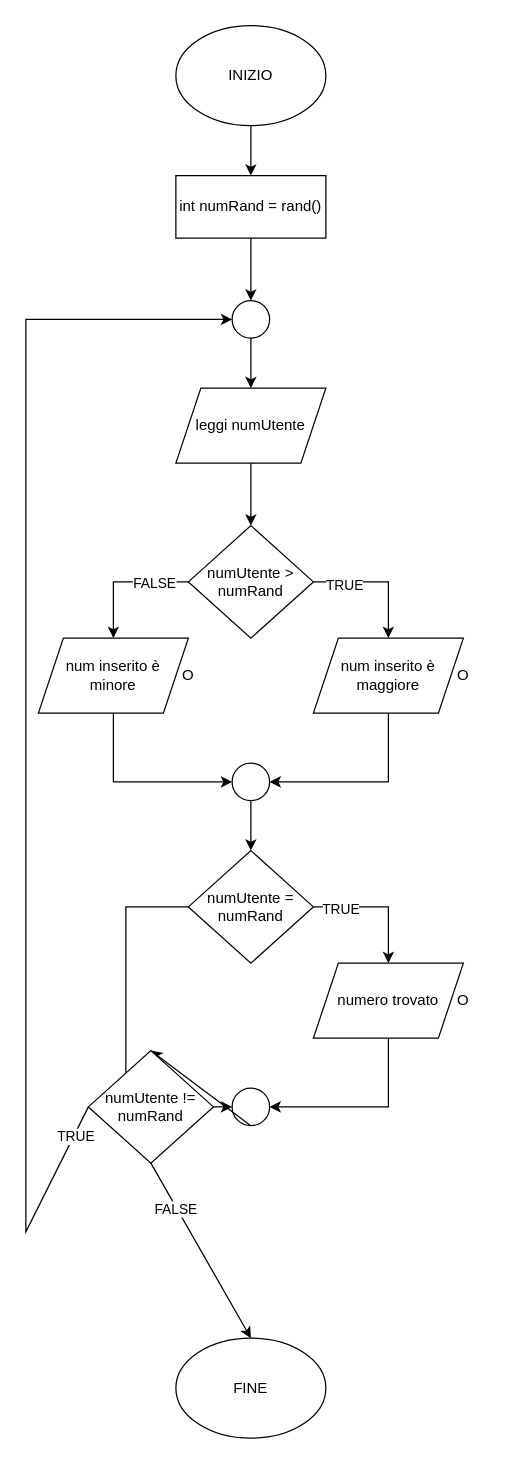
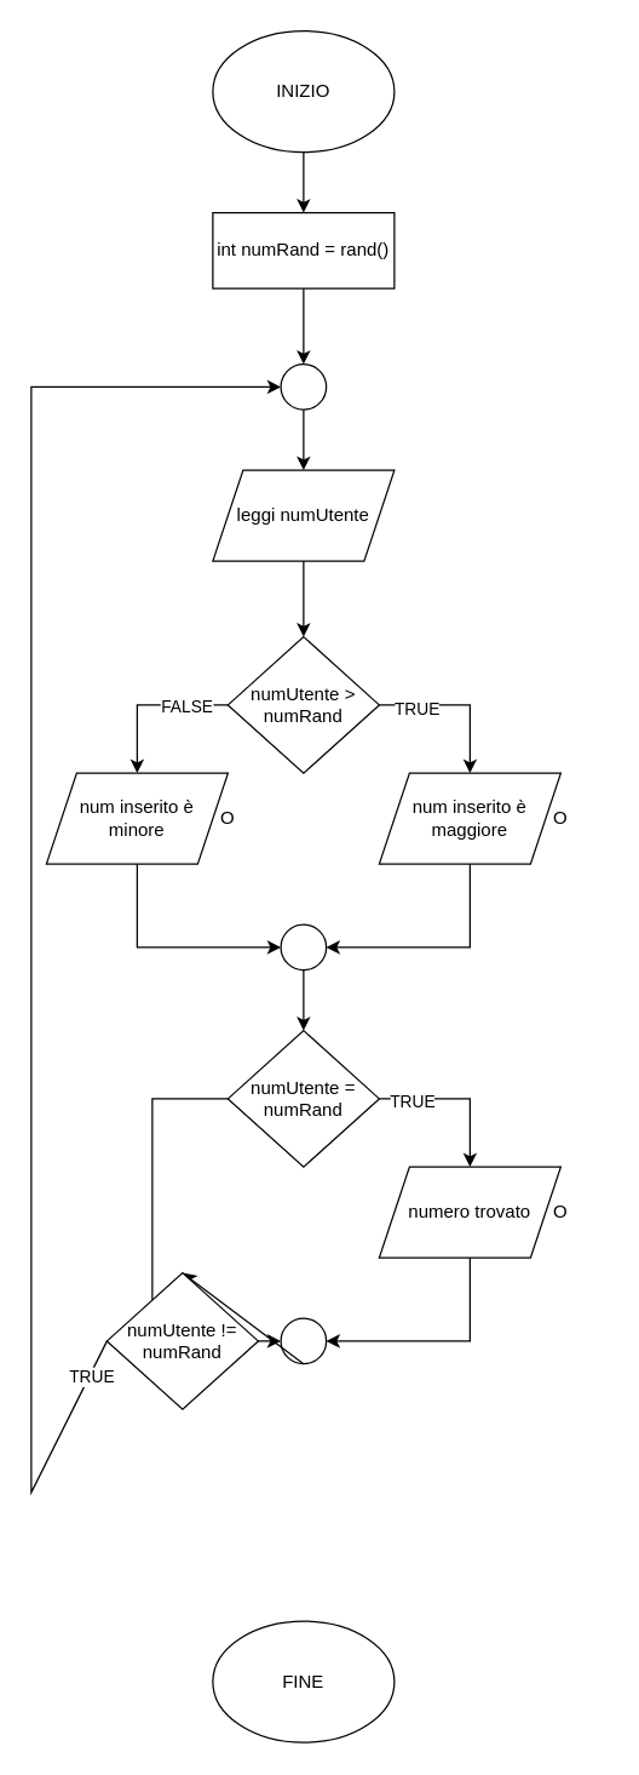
- <mxCell id="35" value="" style="endArrow=classic;html=1;rounded=0;exitX=0.5;exitY=1;exitDx=0;exitDy=0;entryX=0.5;entryY=0;entryDx=0;entryDy=0;" edge="1" parent="1" source="32" target="37"><mxGeometry width="50" height="50" relative="1" as="geometry"><mxPoint x="200" y="960" as="sourcePoint" /><mxPoint x="210" y="1100" as="targetPoint" /></mxGeometry></mxCell>
- <mxCell id="36" value="FALSE" style="edgeLabel;html=1;align=center;verticalAlign=middle;resizable=0;points=[];" vertex="1" connectable="0" parent="35"><mxGeometry x="-0.488" y="-1" relative="1" as="geometry"><mxPoint as="offset" /></mxGeometry></mxCell>
